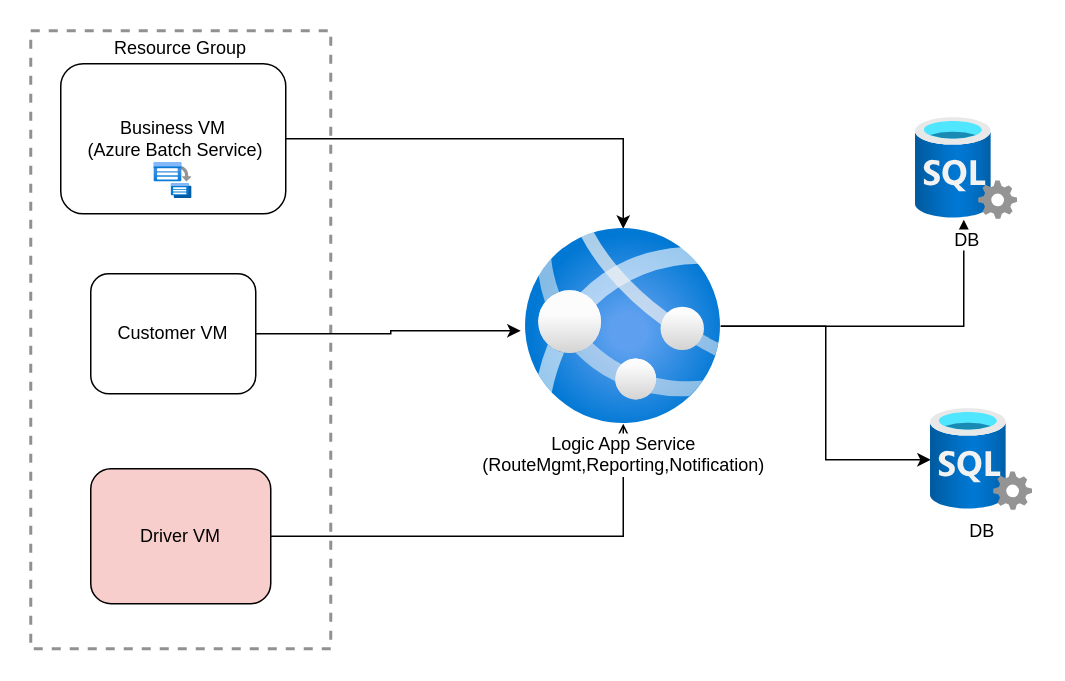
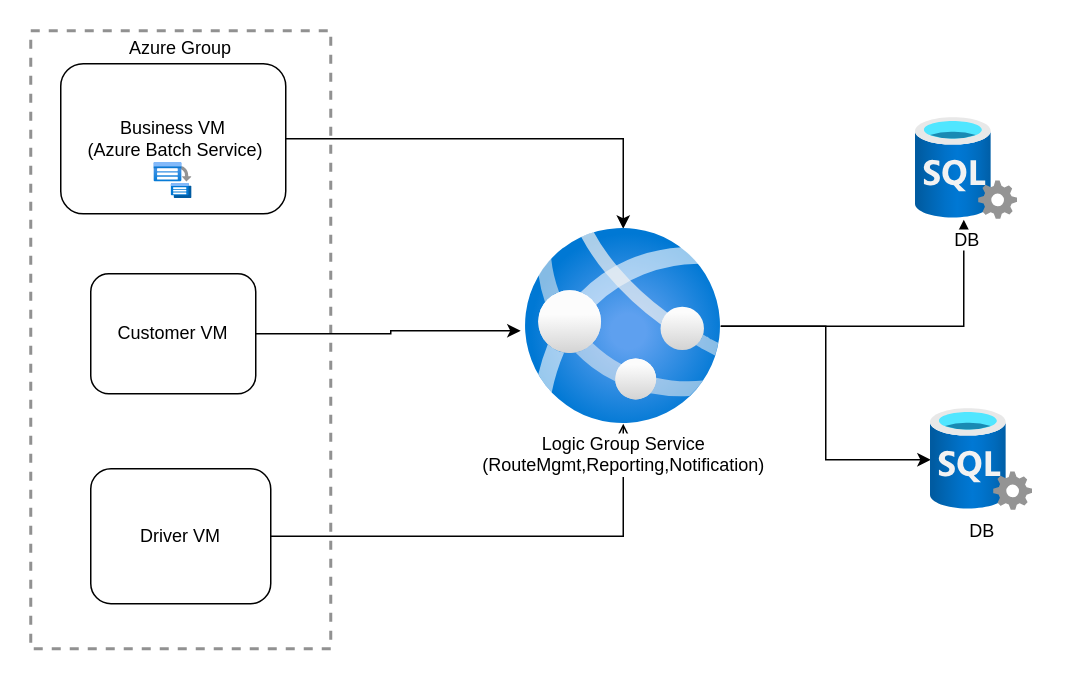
- <mxCell id="2" value="Resource Group" style="fontStyle=0;verticalAlign=top;align=center;spacingTop=-2;fillColor=none;rounded=0;whiteSpace=wrap;html=1;strokeColor=#919191;strokeWidth=2;dashed=1;container=1;collapsible=0;expand=0;recursiveResize=0;" parent="1" vertex="1"><mxGeometry x="20" y="20" width="200" height="412" as="geometry" /></mxCell>
+ <mxCell id="2" value="Azure Group" style="fontStyle=0;verticalAlign=top;align=center;spacingTop=-2;fillColor=none;rounded=0;whiteSpace=wrap;html=1;strokeColor=#919191;strokeWidth=2;dashed=1;container=1;collapsible=0;expand=0;recursiveResize=0;" parent="1" vertex="1"><mxGeometry x="20" y="20" width="200" height="412" as="geometry" /></mxCell>
- <mxCell id="11" value="Logic App Service&lt;br&gt;(RouteMgmt,Reporting,Notification)" style="aspect=fixed;html=1;points=[];align=center;image;fontSize=12;image=img/lib/azure2/app_services/App_Services.svg;" parent="1" vertex="1"><mxGeometry x="350" y="152" width="130" height="130" as="geometry" /></mxCell>
+ <mxCell id="11" value="Logic Group Service&lt;br&gt;(RouteMgmt,Reporting,Notification)" style="aspect=fixed;html=1;points=[];align=center;image;fontSize=12;image=img/lib/azure2/app_services/App_Services.svg;" parent="1" vertex="1"><mxGeometry x="350" y="152" width="130" height="130" as="geometry" /></mxCell>
- <mxCell id="8" value="Driver VM" style="rounded=1;whiteSpace=wrap;html=1;fillColor=#f8cecc;" parent="1" vertex="1"><mxGeometry x="60" y="312" width="120" height="90" as="geometry" /></mxCell>
+ <mxCell id="8" value="Driver VM" style="rounded=1;whiteSpace=wrap;html=1;" parent="1" vertex="1"><mxGeometry x="60" y="312" width="120" height="90" as="geometry" /></mxCell>
